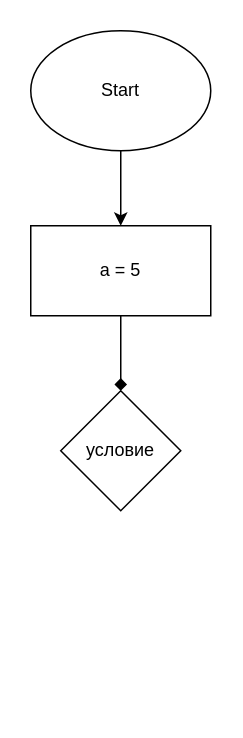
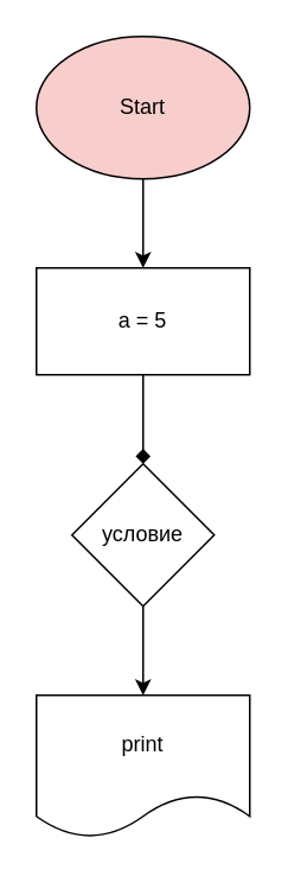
- <mxCell id="3" value="Start" style="ellipse;whiteSpace=wrap;html=1;" vertex="1" parent="1"><mxGeometry x="20" y="20" width="120" height="80" as="geometry" /></mxCell>
+ <mxCell id="3" value="Start" style="ellipse;whiteSpace=wrap;html=1;fillColor=#f8cecc;" vertex="1" parent="1"><mxGeometry x="20" y="20" width="120" height="80" as="geometry" /></mxCell>
+ <mxCell id="6" value="" style="edgeStyle=orthogonalEdgeStyle;rounded=0;orthogonalLoop=1;jettySize=auto;html=1;" edge="1" parent="1" source="7" target="8"><mxGeometry relative="1" as="geometry" /></mxCell>
+ <mxCell id="8" value="print" style="shape=document;whiteSpace=wrap;html=1;boundedLbl=1;" vertex="1" parent="1"><mxGeometry x="20" y="390" width="120" height="80" as="geometry" /></mxCell>
